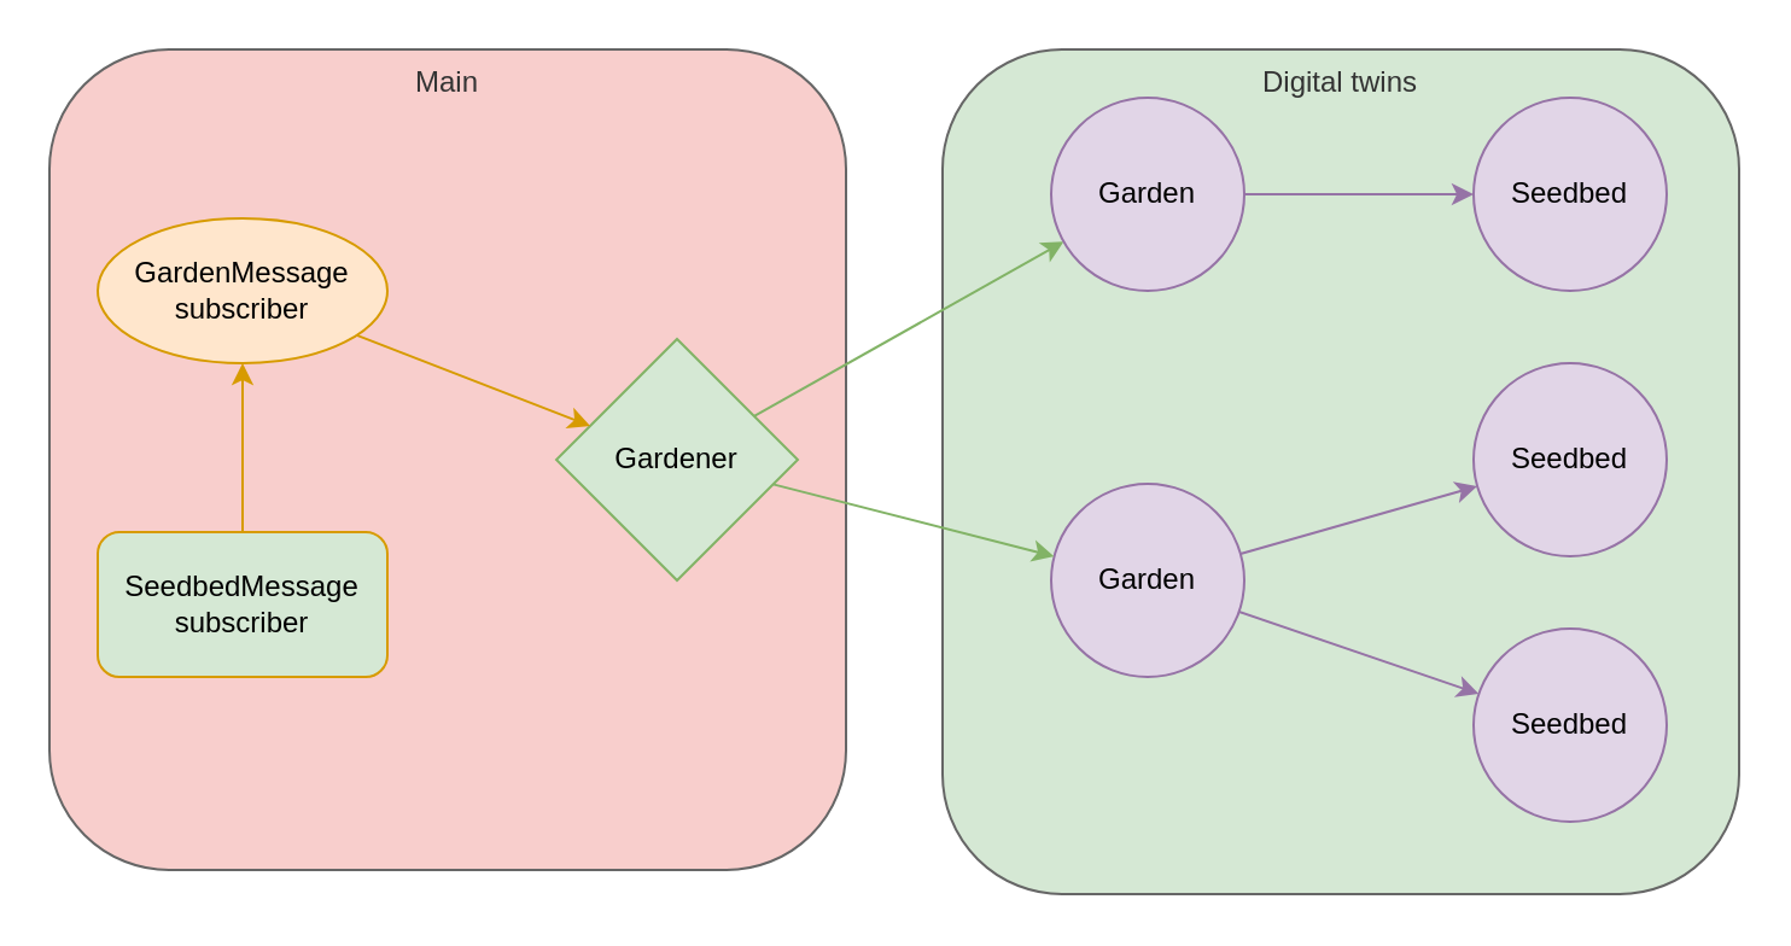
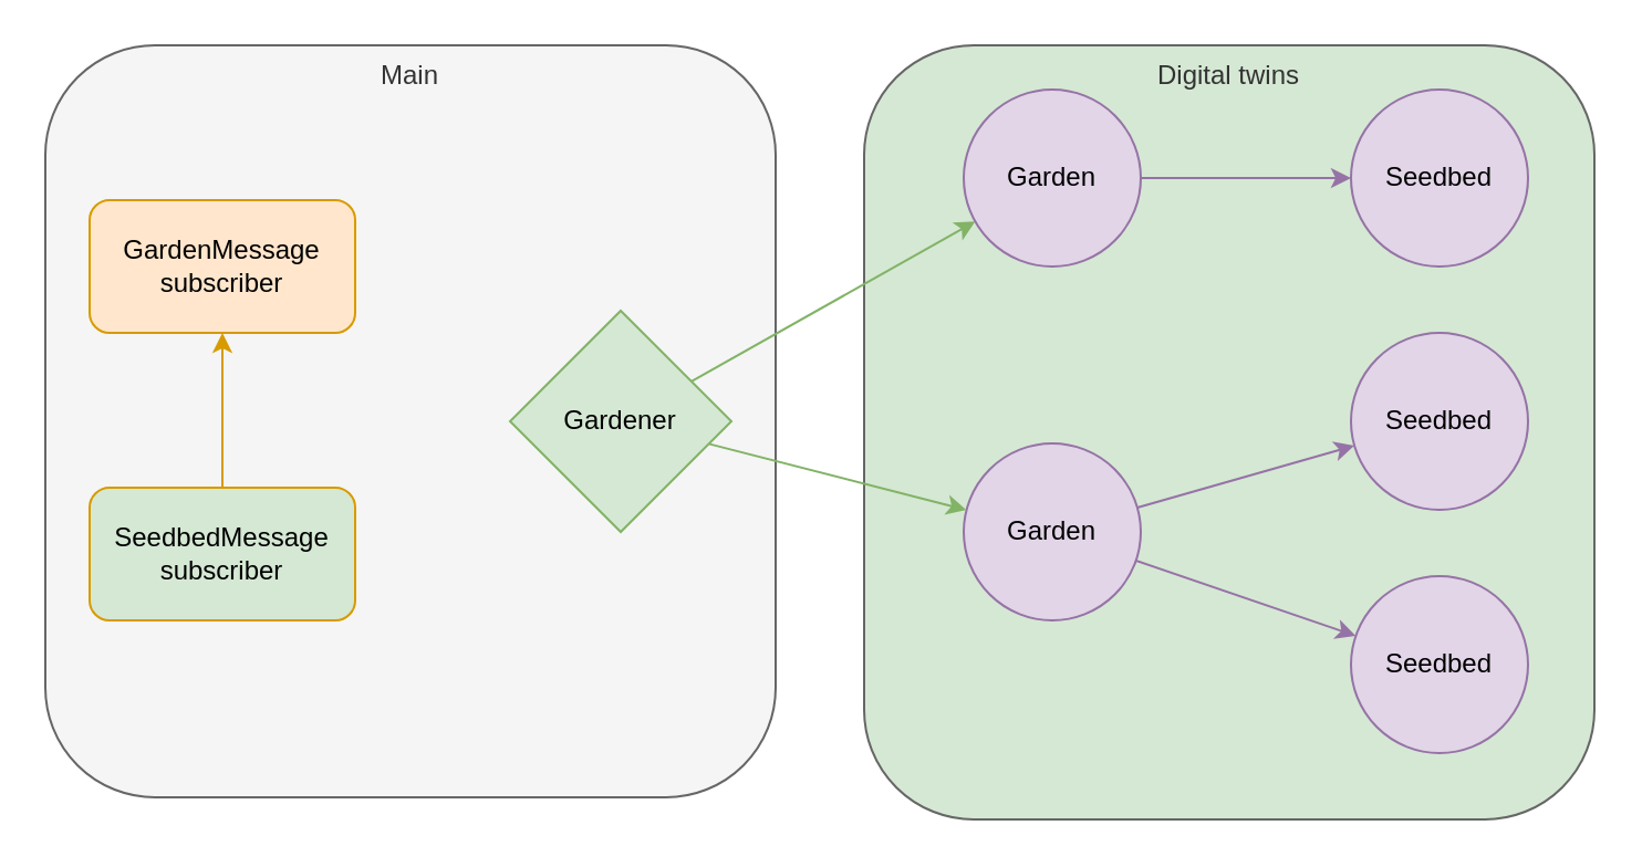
- <mxCell id="5" value="&lt;div&gt;GardenMessage&lt;/div&gt;&lt;div&gt;subscriber&lt;/div&gt;" style="ellipse;whiteSpace=wrap;html=1;fillColor=#ffe6cc;strokeColor=#d79b00;" vertex="1" parent="1"><mxGeometry x="40" y="90" width="120" height="60" as="geometry" /></mxCell>
+ <mxCell id="5" value="&lt;div&gt;GardenMessage&lt;/div&gt;&lt;div&gt;subscriber&lt;/div&gt;" style="rounded=1;whiteSpace=wrap;html=1;fillColor=#ffe6cc;strokeColor=#d79b00;" vertex="1" parent="1"><mxGeometry x="40" y="90" width="120" height="60" as="geometry" /></mxCell>
- <mxCell id="7" value="" style="endArrow=classic;html=1;fillColor=#ffe6cc;strokeColor=#d79b00;" edge="1" parent="1" source="5" target="4"><mxGeometry width="50" height="50" relative="1" as="geometry"><mxPoint x="-20" y="180" as="sourcePoint" /><mxPoint x="30" y="130" as="targetPoint" /></mxGeometry></mxCell>
- <mxCell id="2" value="Main" style="rounded=1;whiteSpace=wrap;html=1;fillColor=#f8cecc;strokeColor=#666666;fontColor=#333333;verticalAlign=top;" vertex="1" parent="1"><mxGeometry x="20" y="20" width="330" height="340" as="geometry" /></mxCell>
+ <mxCell id="2" value="Main" style="rounded=1;whiteSpace=wrap;html=1;fillColor=#f5f5f5;strokeColor=#666666;fontColor=#333333;verticalAlign=top;" vertex="1" parent="1"><mxGeometry x="20" y="20" width="330" height="340" as="geometry" /></mxCell>
